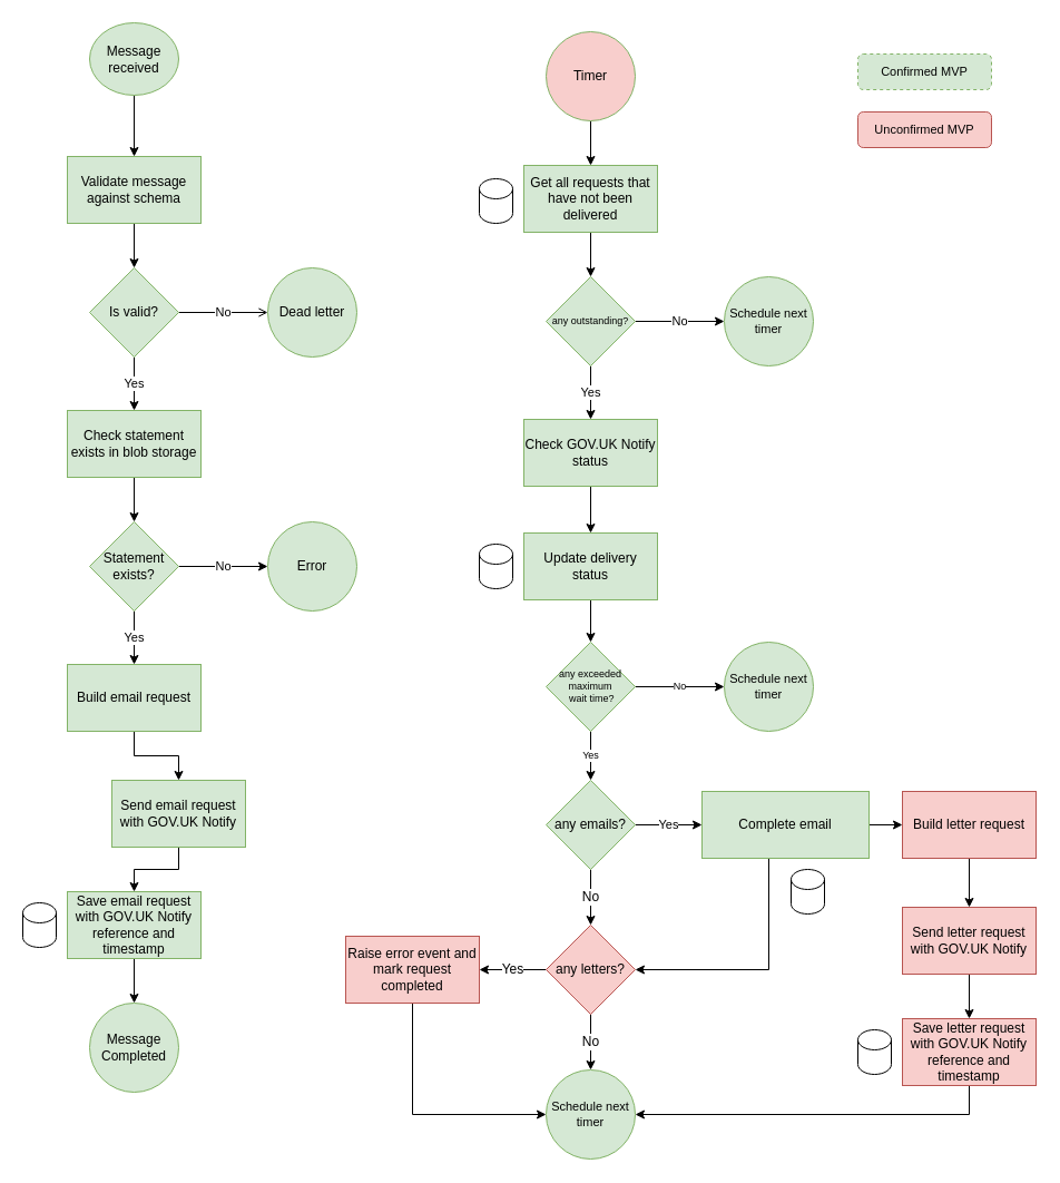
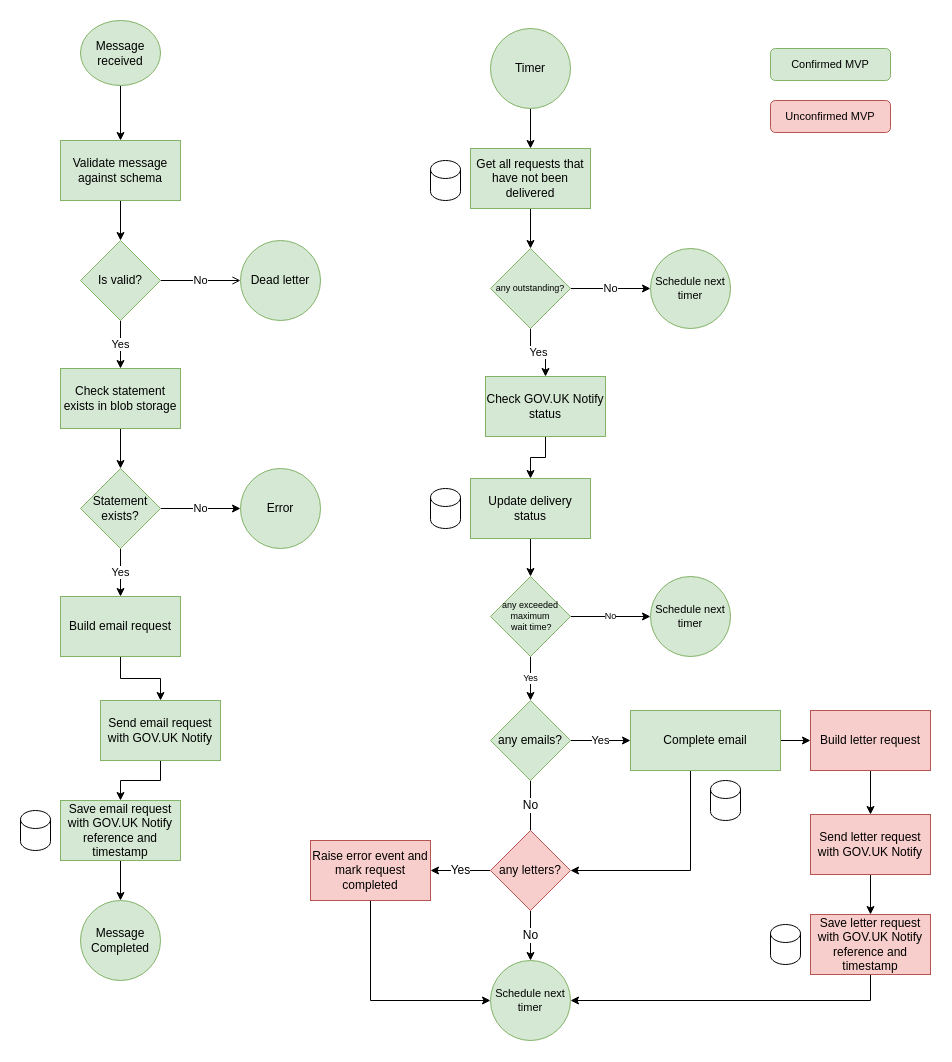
- <mxCell id="62" value="Confirmed MVP" style="rounded=1;whiteSpace=wrap;html=1;fontSize=11;fillColor=#d5e8d4;strokeColor=#82b366;dashed=1;" vertex="1" parent="1"><mxGeometry x="770" y="48" width="120" height="32" as="geometry" /></mxCell>
+ <mxCell id="62" value="Confirmed MVP" style="rounded=1;whiteSpace=wrap;html=1;fontSize=11;fillColor=#d5e8d4;strokeColor=#82b366;" vertex="1" parent="1"><mxGeometry x="770" y="48" width="120" height="32" as="geometry" /></mxCell>
- <mxCell id="25" value="Timer" style="ellipse;whiteSpace=wrap;html=1;aspect=fixed;fillColor=#f8cecc;strokeColor=#82b366;" vertex="1" parent="1"><mxGeometry x="490" y="28" width="80" height="80" as="geometry" /></mxCell>
+ <mxCell id="25" value="Timer" style="ellipse;whiteSpace=wrap;html=1;aspect=fixed;fillColor=#d5e8d4;strokeColor=#82b366;" vertex="1" parent="1"><mxGeometry x="490" y="28" width="80" height="80" as="geometry" /></mxCell>
- <mxCell id="33" value="Check GOV.UK Notify status" style="whiteSpace=wrap;html=1;fillColor=#d5e8d4;strokeColor=#82b366;" vertex="1" parent="1"><mxGeometry x="470" y="376" width="120" height="60" as="geometry" /></mxCell>
+ <mxCell id="33" value="Check GOV.UK Notify status" style="whiteSpace=wrap;html=1;fillColor=#d5e8d4;strokeColor=#82b366;" vertex="1" parent="1"><mxGeometry x="485" y="376" width="120" height="60" as="geometry" /></mxCell>
- <mxCell id="43" value="No" style="edgeStyle=orthogonalEdgeStyle;rounded=0;orthogonalLoop=1;jettySize=auto;html=1;fontSize=12;" edge="1" parent="1" source="44" target="50"><mxGeometry relative="1" as="geometry" /></mxCell>
+ <mxCell id="43" value="No" style="edgeStyle=orthogonalEdgeStyle;rounded=0;orthogonalLoop=1;jettySize=auto;html=1;fontSize=12;endArrow=none;" edge="1" parent="1" source="44" target="50"><mxGeometry relative="1" as="geometry" /></mxCell>
